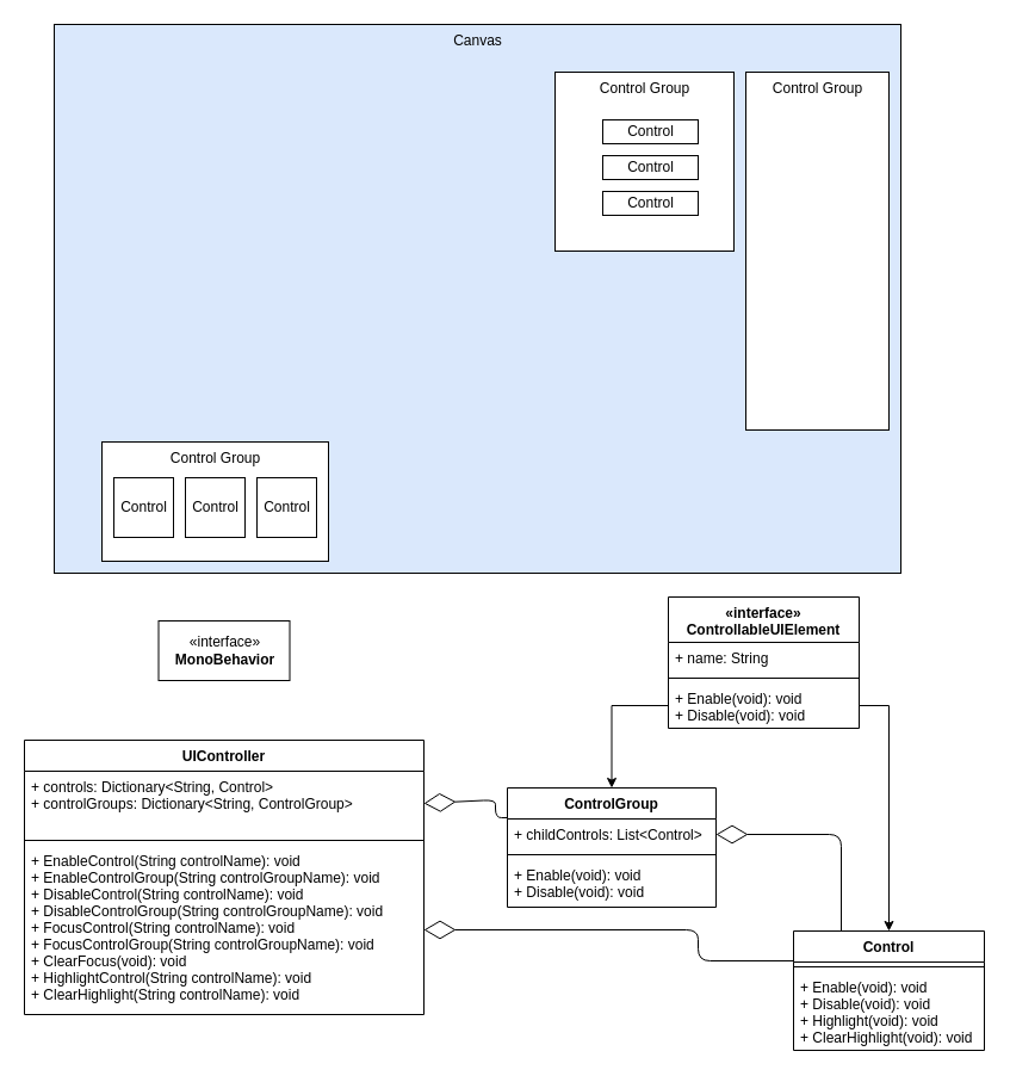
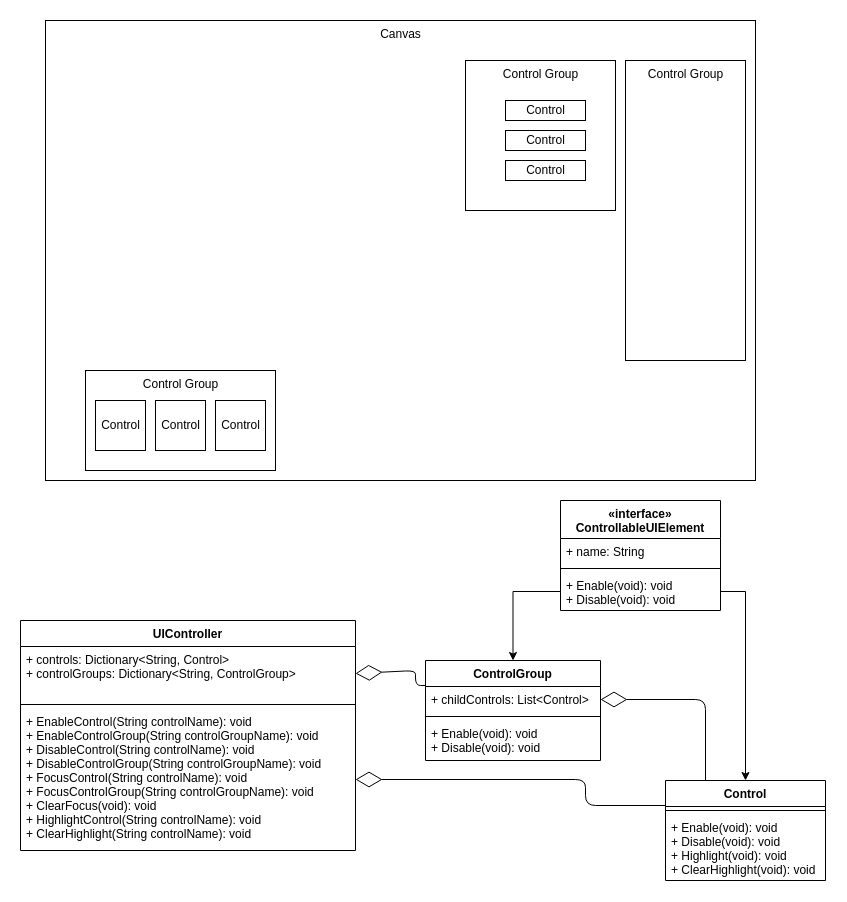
- <mxCell id="2" value="Canvas" style="html=1;verticalAlign=top;fillColor=#dae8fc;" vertex="1" parent="1"><mxGeometry x="45" y="20" width="710" height="460" as="geometry" /></mxCell>
+ <mxCell id="2" value="Canvas" style="html=1;verticalAlign=top;" vertex="1" parent="1"><mxGeometry x="45" y="20" width="710" height="460" as="geometry" /></mxCell>
- <mxCell id="12" value="«interface»&lt;br&gt;&lt;b&gt;MonoBehavior&lt;/b&gt;" style="html=1;" vertex="1" parent="1"><mxGeometry x="132.5" y="520" width="110" height="50" as="geometry" /></mxCell>
